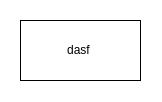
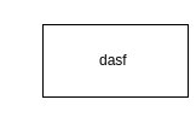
- <mxCell id="2" value="dasf&amp;nbsp;" style="rounded=0;whiteSpace=wrap;html=1;" parent="1" vertex="1"><mxGeometry x="20" y="20" width="120" height="60" as="geometry" /></mxCell>
+ <mxCell id="2" value="dasf&amp;nbsp;" style="rounded=0;whiteSpace=wrap;html=1;" parent="1" vertex="1"><mxGeometry x="35" y="20" width="120" height="60" as="geometry" /></mxCell>
